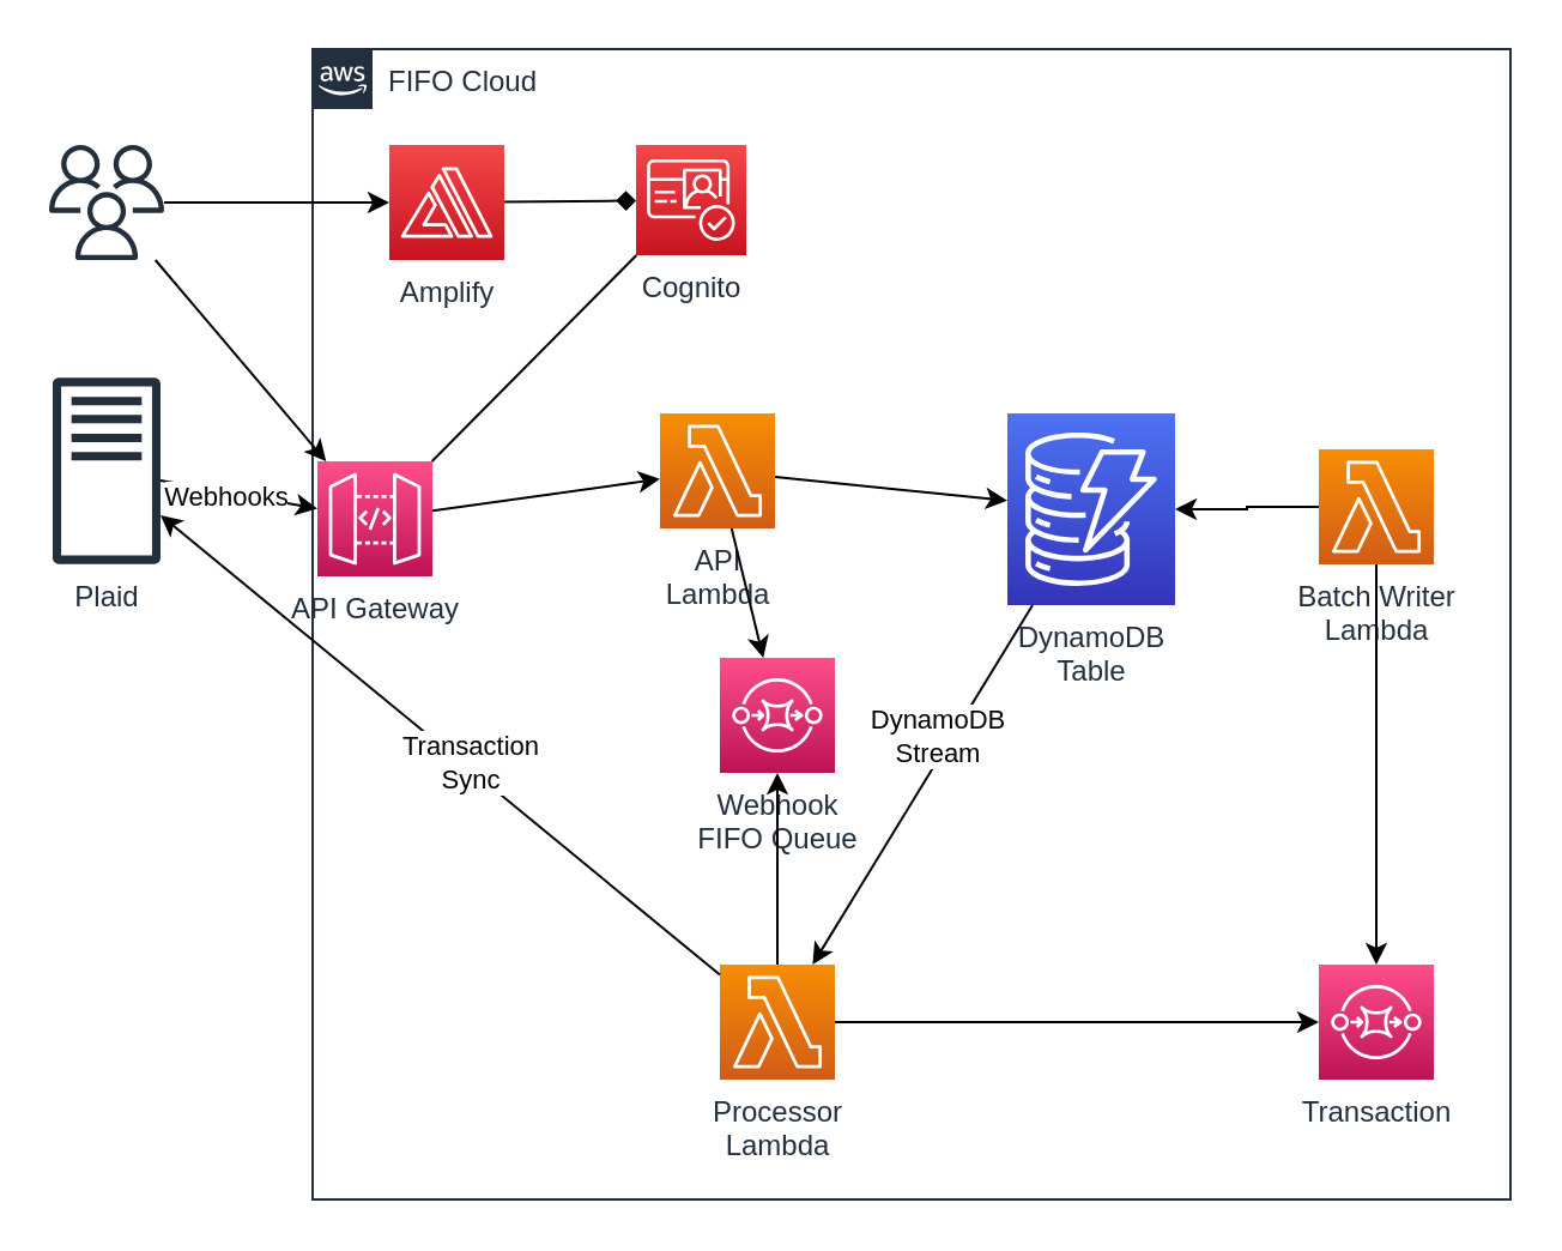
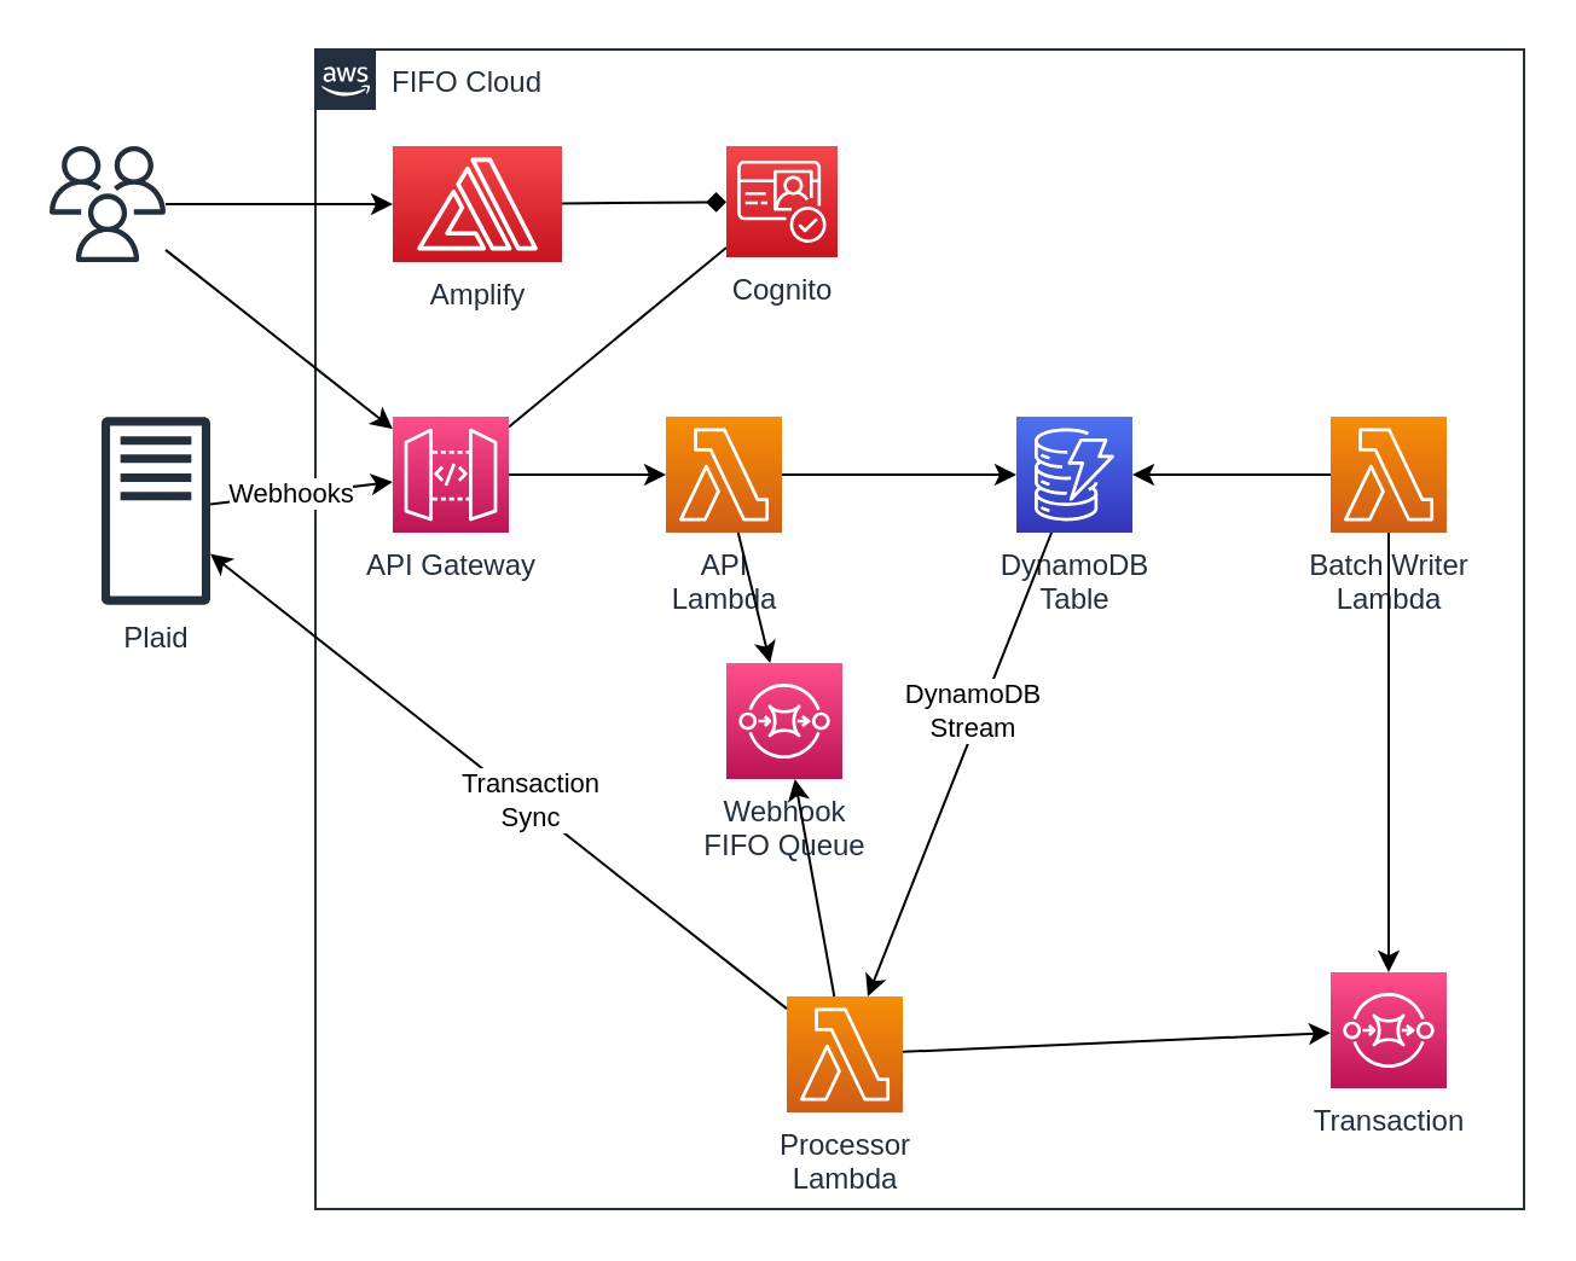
- <mxCell id="9" value="Cognito" style="sketch=0;points=[[0,0,0],[0.25,0,0],[0.5,0,0],[0.75,0,0],[1,0,0],[0,1,0],[0.25,1,0],[0.5,1,0],[0.75,1,0],[1,1,0],[0,0.25,0],[0,0.5,0],[0,0.75,0],[1,0.25,0],[1,0.5,0],[1,0.75,0]];outlineConnect=0;fontColor=#232F3E;gradientColor=#F54749;gradientDirection=north;fillColor=#C7131F;strokeColor=#ffffff;dashed=0;verticalLabelPosition=bottom;verticalAlign=top;align=center;html=1;fontSize=12;fontStyle=0;aspect=fixed;shape=mxgraph.aws4.resourceIcon;resIcon=mxgraph.aws4.cognito;" vertex="1" parent="2"><mxGeometry x="135" y="40" width="46" height="46" as="geometry" /></mxCell>
+ <mxCell id="9" value="Cognito" style="sketch=0;points=[[0,0,0],[0.25,0,0],[0.5,0,0],[0.75,0,0],[1,0,0],[0,1,0],[0.25,1,0],[0.5,1,0],[0.75,1,0],[1,1,0],[0,0.25,0],[0,0.5,0],[0,0.75,0],[1,0.25,0],[1,0.5,0],[1,0.75,0]];outlineConnect=0;fontColor=#232F3E;gradientColor=#F54749;gradientDirection=north;fillColor=#C7131F;strokeColor=#ffffff;dashed=0;verticalLabelPosition=bottom;verticalAlign=top;align=center;html=1;fontSize=12;fontStyle=0;aspect=fixed;shape=mxgraph.aws4.resourceIcon;resIcon=mxgraph.aws4.cognito;" vertex="1" parent="2"><mxGeometry x="170" y="40" width="46" height="46" as="geometry" /></mxCell>
- <mxCell id="8" value="Amplify" style="sketch=0;points=[[0,0,0],[0.25,0,0],[0.5,0,0],[0.75,0,0],[1,0,0],[0,1,0],[0.25,1,0],[0.5,1,0],[0.75,1,0],[1,1,0],[0,0.25,0],[0,0.5,0],[0,0.75,0],[1,0.25,0],[1,0.5,0],[1,0.75,0]];outlineConnect=0;fontColor=#232F3E;gradientColor=#F54749;gradientDirection=north;fillColor=#C7131F;strokeColor=#ffffff;dashed=0;verticalLabelPosition=bottom;verticalAlign=top;align=center;html=1;fontSize=12;fontStyle=0;aspect=fixed;shape=mxgraph.aws4.resourceIcon;resIcon=mxgraph.aws4.amplify;" vertex="1" parent="2"><mxGeometry x="32" y="40" width="48" height="48" as="geometry" /></mxCell>
+ <mxCell id="8" value="Amplify" style="sketch=0;points=[[0,0,0],[0.25,0,0],[0.5,0,0],[0.75,0,0],[1,0,0],[0,1,0],[0.25,1,0],[0.5,1,0],[0.75,1,0],[1,1,0],[0,0.25,0],[0,0.5,0],[0,0.75,0],[1,0.25,0],[1,0.5,0],[1,0.75,0]];outlineConnect=0;fontColor=#232F3E;gradientColor=#F54749;gradientDirection=north;fillColor=#C7131F;strokeColor=#ffffff;dashed=0;verticalLabelPosition=bottom;verticalAlign=top;align=center;html=1;fontSize=12;fontStyle=0;aspect=fixed;shape=mxgraph.aws4.resourceIcon;resIcon=mxgraph.aws4.amplify;" vertex="1" parent="2"><mxGeometry x="32" y="40" width="70" height="48" as="geometry" /></mxCell>
- <mxCell id="25" value="Plaid" style="sketch=0;outlineConnect=0;fontColor=#232F3E;gradientColor=none;fillColor=#232F3D;strokeColor=none;dashed=0;verticalLabelPosition=bottom;verticalAlign=top;align=center;html=1;fontSize=12;fontStyle=0;aspect=fixed;pointerEvents=1;shape=mxgraph.aws4.traditional_server;" parent="1" vertex="1"><mxGeometry x="21.5" y="157" width="45" height="78" as="geometry" /></mxCell>
+ <mxCell id="25" value="Plaid" style="sketch=0;outlineConnect=0;fontColor=#232F3E;gradientColor=none;fillColor=#232F3D;strokeColor=none;dashed=0;verticalLabelPosition=bottom;verticalAlign=top;align=center;html=1;fontSize=12;fontStyle=0;aspect=fixed;pointerEvents=1;shape=mxgraph.aws4.traditional_server;" parent="1" vertex="1"><mxGeometry x="41.5" y="172" width="45" height="78" as="geometry" /></mxCell>
- <mxCell id="18" value="Batch Writer&lt;br&gt;Lambda" style="sketch=0;points=[[0,0,0],[0.25,0,0],[0.5,0,0],[0.75,0,0],[1,0,0],[0,1,0],[0.25,1,0],[0.5,1,0],[0.75,1,0],[1,1,0],[0,0.25,0],[0,0.5,0],[0,0.75,0],[1,0.25,0],[1,0.5,0],[1,0.75,0]];outlineConnect=0;fontColor=#232F3E;gradientColor=#F78E04;gradientDirection=north;fillColor=#D05C17;strokeColor=#ffffff;dashed=0;verticalLabelPosition=bottom;verticalAlign=top;align=center;html=1;fontSize=12;fontStyle=0;aspect=fixed;shape=mxgraph.aws4.resourceIcon;resIcon=mxgraph.aws4.lambda;" parent="2" vertex="1"><mxGeometry x="420" y="167" width="48" height="48" as="geometry" /></mxCell>
+ <mxCell id="18" value="Batch Writer&lt;br&gt;Lambda" style="sketch=0;points=[[0,0,0],[0.25,0,0],[0.5,0,0],[0.75,0,0],[1,0,0],[0,1,0],[0.25,1,0],[0.5,1,0],[0.75,1,0],[1,1,0],[0,0.25,0],[0,0.5,0],[0,0.75,0],[1,0.25,0],[1,0.5,0],[1,0.75,0]];outlineConnect=0;fontColor=#232F3E;gradientColor=#F78E04;gradientDirection=north;fillColor=#D05C17;strokeColor=#ffffff;dashed=0;verticalLabelPosition=bottom;verticalAlign=top;align=center;html=1;fontSize=12;fontStyle=0;aspect=fixed;shape=mxgraph.aws4.resourceIcon;resIcon=mxgraph.aws4.lambda;" parent="2" vertex="1"><mxGeometry x="420" y="152" width="48" height="48" as="geometry" /></mxCell>
- <mxCell id="14" value="DynamoDB&lt;br&gt;Table" style="sketch=0;points=[[0,0,0],[0.25,0,0],[0.5,0,0],[0.75,0,0],[1,0,0],[0,1,0],[0.25,1,0],[0.5,1,0],[0.75,1,0],[1,1,0],[0,0.25,0],[0,0.5,0],[0,0.75,0],[1,0.25,0],[1,0.5,0],[1,0.75,0]];outlineConnect=0;fontColor=#232F3E;gradientColor=#4D72F3;gradientDirection=north;fillColor=#3334B9;strokeColor=#ffffff;dashed=0;verticalLabelPosition=bottom;verticalAlign=top;align=center;html=1;fontSize=12;fontStyle=0;aspect=fixed;shape=mxgraph.aws4.resourceIcon;resIcon=mxgraph.aws4.dynamodb;" parent="2" vertex="1"><mxGeometry x="290" y="152" width="70" height="80" as="geometry" /></mxCell>
+ <mxCell id="14" value="DynamoDB&lt;br&gt;Table" style="sketch=0;points=[[0,0,0],[0.25,0,0],[0.5,0,0],[0.75,0,0],[1,0,0],[0,1,0],[0.25,1,0],[0.5,1,0],[0.75,1,0],[1,1,0],[0,0.25,0],[0,0.5,0],[0,0.75,0],[1,0.25,0],[1,0.5,0],[1,0.75,0]];outlineConnect=0;fontColor=#232F3E;gradientColor=#4D72F3;gradientDirection=north;fillColor=#3334B9;strokeColor=#ffffff;dashed=0;verticalLabelPosition=bottom;verticalAlign=top;align=center;html=1;fontSize=12;fontStyle=0;aspect=fixed;shape=mxgraph.aws4.resourceIcon;resIcon=mxgraph.aws4.dynamodb;" parent="2" vertex="1"><mxGeometry x="290" y="152" width="48" height="48" as="geometry" /></mxCell>
- <mxCell id="5" value="API Gateway" style="sketch=0;points=[[0,0,0],[0.25,0,0],[0.5,0,0],[0.75,0,0],[1,0,0],[0,1,0],[0.25,1,0],[0.5,1,0],[0.75,1,0],[1,1,0],[0,0.25,0],[0,0.5,0],[0,0.75,0],[1,0.25,0],[1,0.5,0],[1,0.75,0]];outlineConnect=0;fontColor=#232F3E;gradientColor=#FF4F8B;gradientDirection=north;fillColor=#BC1356;strokeColor=#ffffff;dashed=0;verticalLabelPosition=bottom;verticalAlign=top;align=center;html=1;fontSize=12;fontStyle=0;aspect=fixed;shape=mxgraph.aws4.resourceIcon;resIcon=mxgraph.aws4.api_gateway;" parent="2" vertex="1"><mxGeometry x="2" y="172" width="48" height="48" as="geometry" /></mxCell>
+ <mxCell id="5" value="API Gateway" style="sketch=0;points=[[0,0,0],[0.25,0,0],[0.5,0,0],[0.75,0,0],[1,0,0],[0,1,0],[0.25,1,0],[0.5,1,0],[0.75,1,0],[1,1,0],[0,0.25,0],[0,0.5,0],[0,0.75,0],[1,0.25,0],[1,0.5,0],[1,0.75,0]];outlineConnect=0;fontColor=#232F3E;gradientColor=#FF4F8B;gradientDirection=north;fillColor=#BC1356;strokeColor=#ffffff;dashed=0;verticalLabelPosition=bottom;verticalAlign=top;align=center;html=1;fontSize=12;fontStyle=0;aspect=fixed;shape=mxgraph.aws4.resourceIcon;resIcon=mxgraph.aws4.api_gateway;" parent="2" vertex="1"><mxGeometry x="32" y="152" width="48" height="48" as="geometry" /></mxCell>
- <mxCell id="10" value="Processor&lt;br&gt;Lambda" style="sketch=0;points=[[0,0,0],[0.25,0,0],[0.5,0,0],[0.75,0,0],[1,0,0],[0,1,0],[0.25,1,0],[0.5,1,0],[0.75,1,0],[1,1,0],[0,0.25,0],[0,0.5,0],[0,0.75,0],[1,0.25,0],[1,0.5,0],[1,0.75,0]];outlineConnect=0;fontColor=#232F3E;gradientColor=#F78E04;gradientDirection=north;fillColor=#D05C17;strokeColor=#ffffff;dashed=0;verticalLabelPosition=bottom;verticalAlign=top;align=center;html=1;fontSize=12;fontStyle=0;aspect=fixed;shape=mxgraph.aws4.resourceIcon;resIcon=mxgraph.aws4.lambda;" parent="2" vertex="1"><mxGeometry x="170" y="382" width="48" height="48" as="geometry" /></mxCell>
+ <mxCell id="10" value="Processor&lt;br&gt;Lambda" style="sketch=0;points=[[0,0,0],[0.25,0,0],[0.5,0,0],[0.75,0,0],[1,0,0],[0,1,0],[0.25,1,0],[0.5,1,0],[0.75,1,0],[1,1,0],[0,0.25,0],[0,0.5,0],[0,0.75,0],[1,0.25,0],[1,0.5,0],[1,0.75,0]];outlineConnect=0;fontColor=#232F3E;gradientColor=#F78E04;gradientDirection=north;fillColor=#D05C17;strokeColor=#ffffff;dashed=0;verticalLabelPosition=bottom;verticalAlign=top;align=center;html=1;fontSize=12;fontStyle=0;aspect=fixed;shape=mxgraph.aws4.resourceIcon;resIcon=mxgraph.aws4.lambda;" parent="2" vertex="1"><mxGeometry x="195" y="392" width="48" height="48" as="geometry" /></mxCell>
